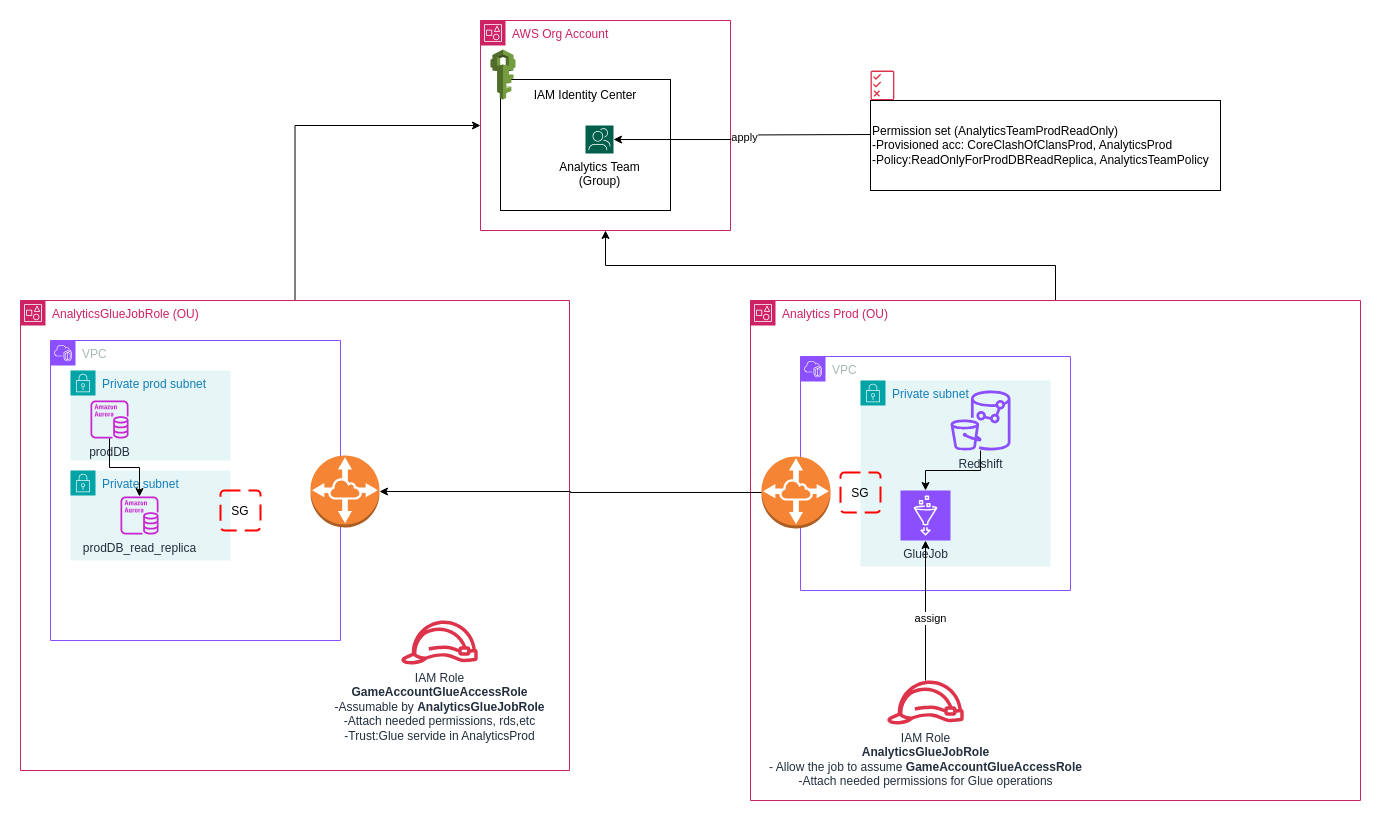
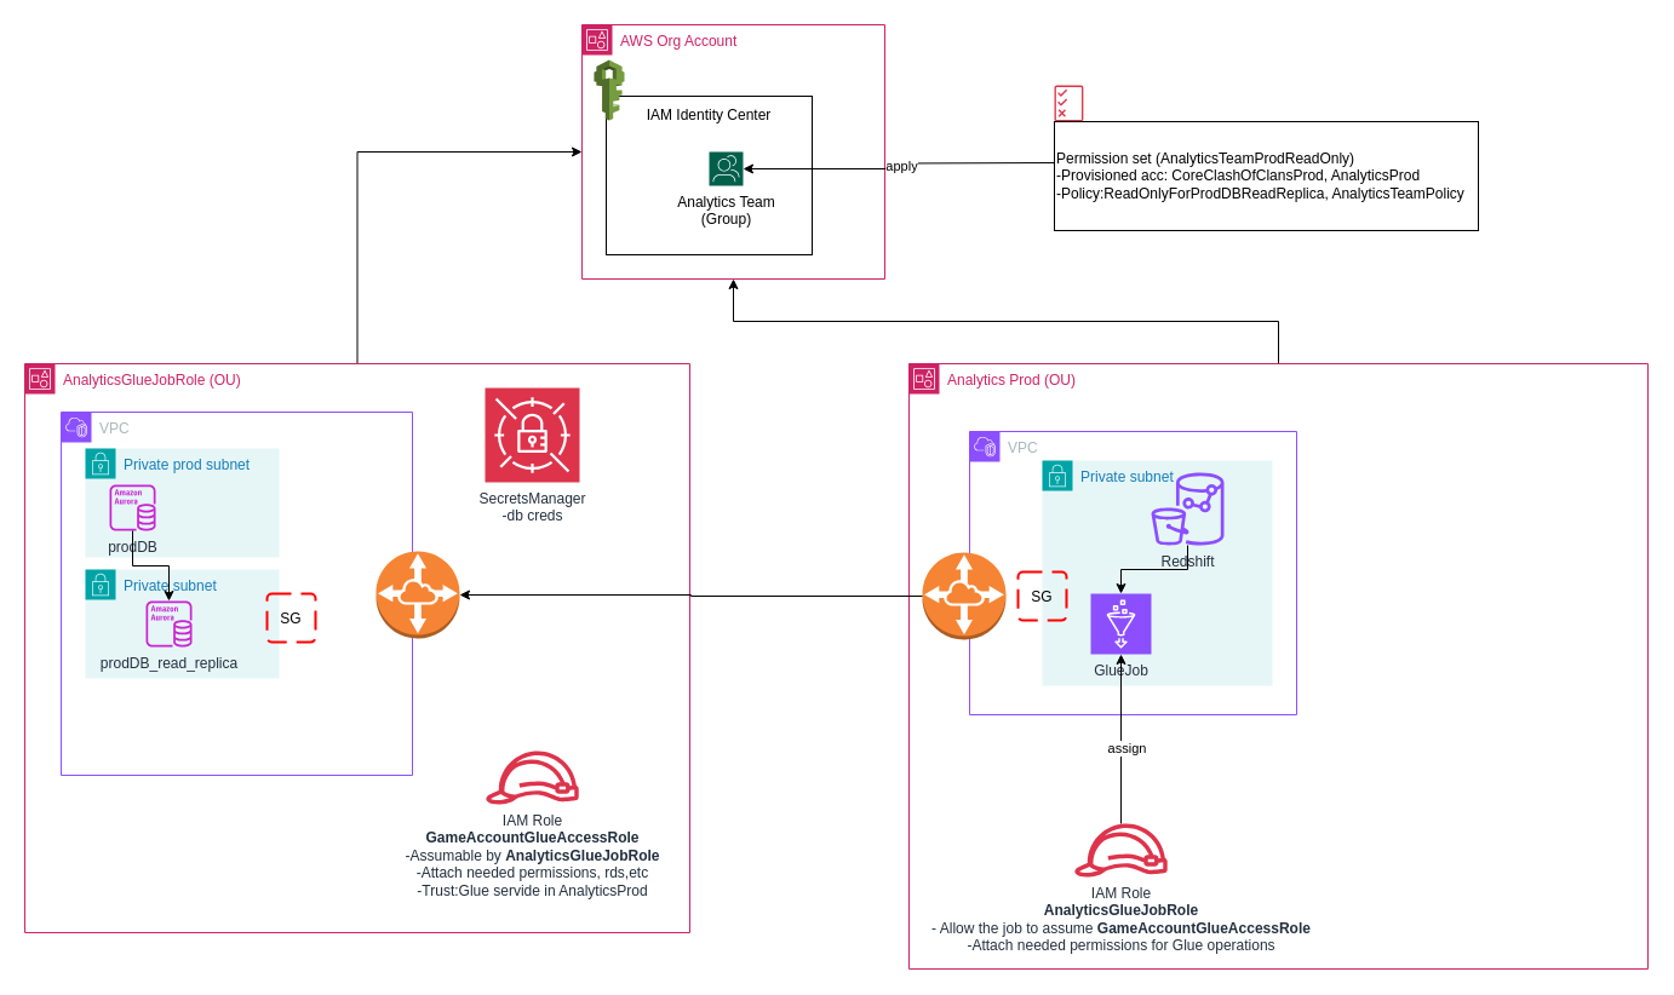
+ <mxCell id="16" value="SecretsManager&lt;div&gt;-db creds&lt;/div&gt;" style="sketch=0;points=[[0,0,0],[0.25,0,0],[0.5,0,0],[0.75,0,0],[1,0,0],[0,1,0],[0.25,1,0],[0.5,1,0],[0.75,1,0],[1,1,0],[0,0.25,0],[0,0.5,0],[0,0.75,0],[1,0.25,0],[1,0.5,0],[1,0.75,0]];outlineConnect=0;fontColor=#232F3E;fillColor=#DD344C;strokeColor=#ffffff;dashed=0;verticalLabelPosition=bottom;verticalAlign=top;align=center;html=1;fontSize=12;fontStyle=0;aspect=fixed;shape=mxgraph.aws4.resourceIcon;resIcon=mxgraph.aws4.secrets_manager;" vertex="1" parent="7"><mxGeometry x="380" y="20" width="78" height="78" as="geometry" /></mxCell>
